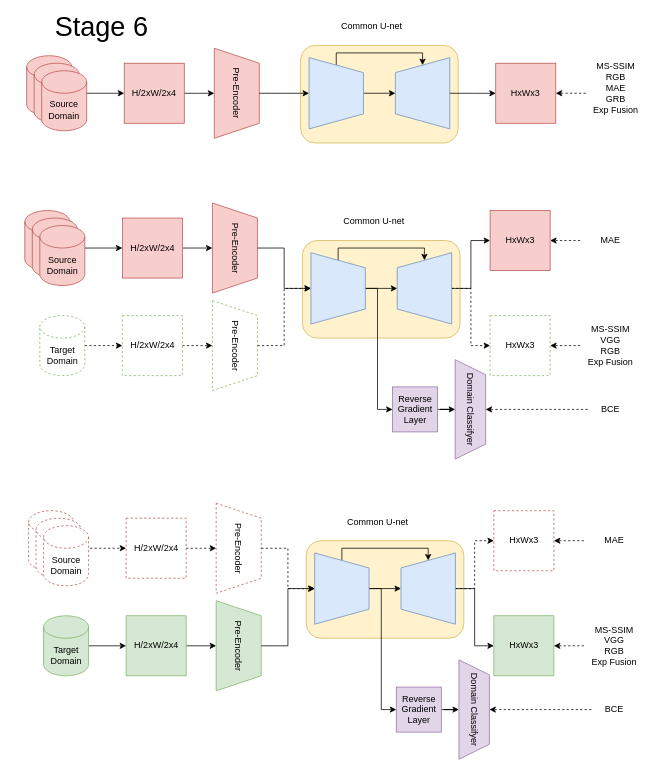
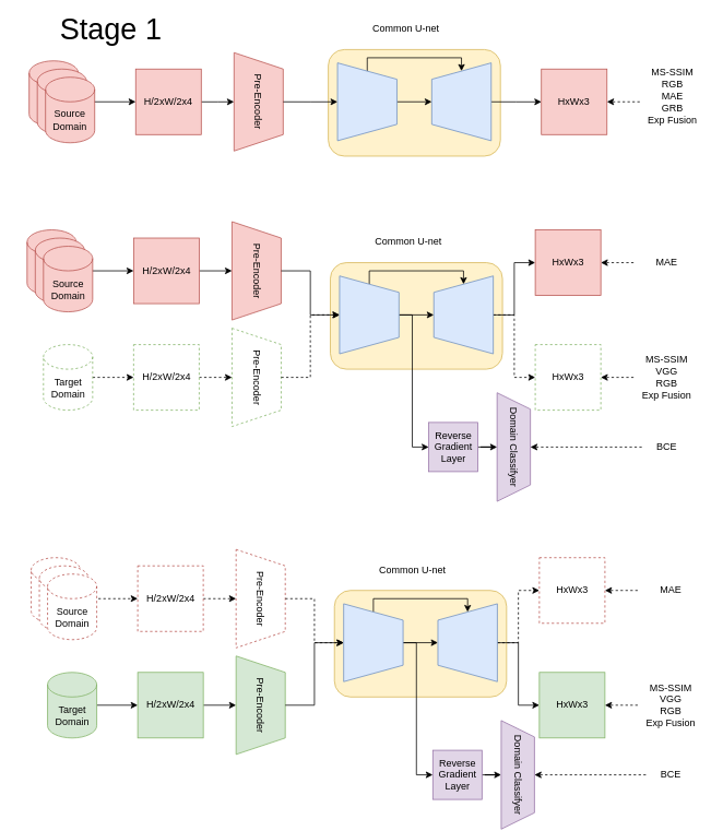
- <mxCell id="59" value="&lt;font style=&quot;font-size: 36px;&quot;&gt;Stage 6&lt;/font&gt;" style="text;html=1;strokeColor=none;fillColor=none;align=center;verticalAlign=middle;whiteSpace=wrap;rounded=0;" vertex="1" parent="1"><mxGeometry y="20" width="230" height="30" as="geometry" x="20" /></mxCell>
+ <mxCell id="59" value="&lt;font style=&quot;font-size: 36px;&quot;&gt;Stage 1&lt;/font&gt;" style="text;html=1;strokeColor=none;fillColor=none;align=center;verticalAlign=middle;whiteSpace=wrap;rounded=0;" vertex="1" parent="1"><mxGeometry y="20" width="230" height="30" as="geometry" x="20" /></mxCell>
